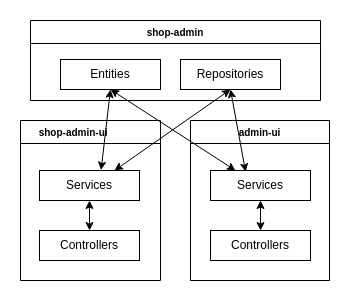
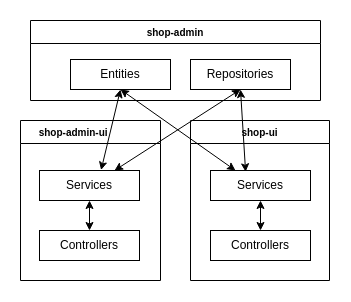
- <mxCell id="4" value="Entities" style="rounded=0;whiteSpace=wrap;html=1;" vertex="1" parent="2"><mxGeometry x="30" y="39" width="100" height="30" as="geometry" /></mxCell>
+ <mxCell id="4" value="Entities" style="rounded=0;whiteSpace=wrap;html=1;" vertex="1" parent="2"><mxGeometry x="40" y="39" width="100" height="30" as="geometry" /></mxCell>
- <mxCell id="3" value="Repositories" style="rounded=0;whiteSpace=wrap;html=1;" vertex="1" parent="2"><mxGeometry x="150" y="39" width="100" height="30" as="geometry" /></mxCell>
+ <mxCell id="3" value="Repositories" style="rounded=0;whiteSpace=wrap;html=1;" vertex="1" parent="2"><mxGeometry x="160" y="39" width="100" height="30" as="geometry" /></mxCell>
- <mxCell id="9" value="admin-ui" style="swimlane;align=center;fontSize=10;" vertex="1" parent="1"><mxGeometry x="190" y="120" width="139" height="160" as="geometry"><mxRectangle x="200" y="140" width="70" height="23" as="alternateBounds" /></mxGeometry></mxCell>
+ <mxCell id="9" value="shop-ui" style="swimlane;align=center;fontSize=10;" vertex="1" parent="1"><mxGeometry x="190" y="120" width="139" height="160" as="geometry"><mxRectangle x="200" y="140" width="70" height="23" as="alternateBounds" /></mxGeometry></mxCell>
